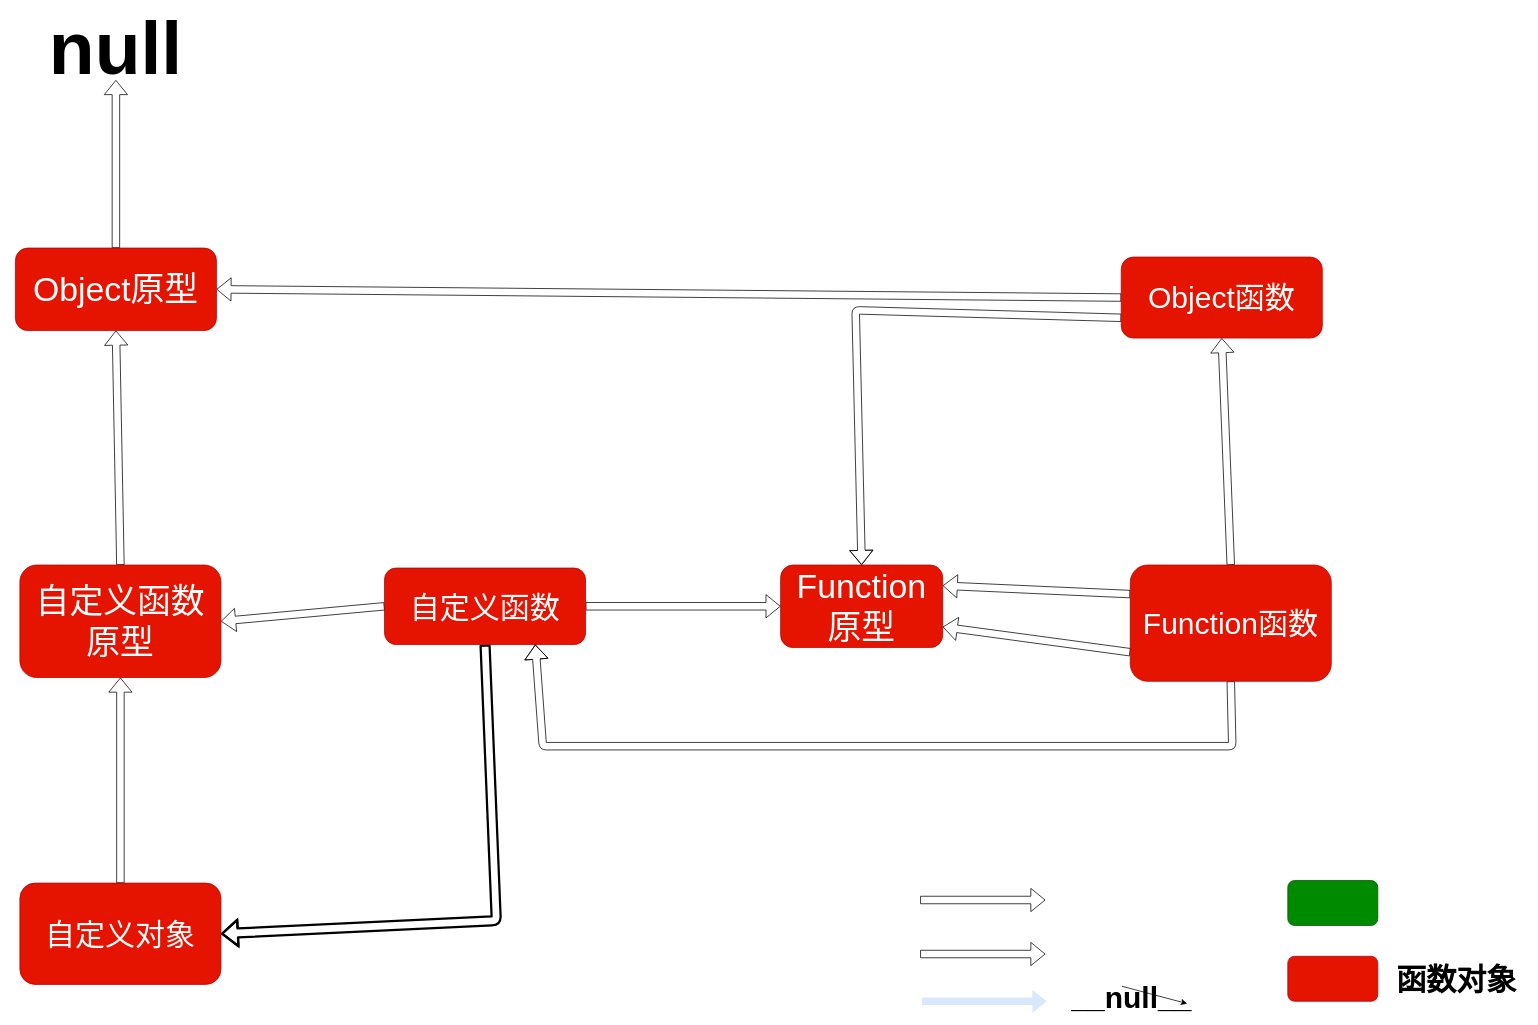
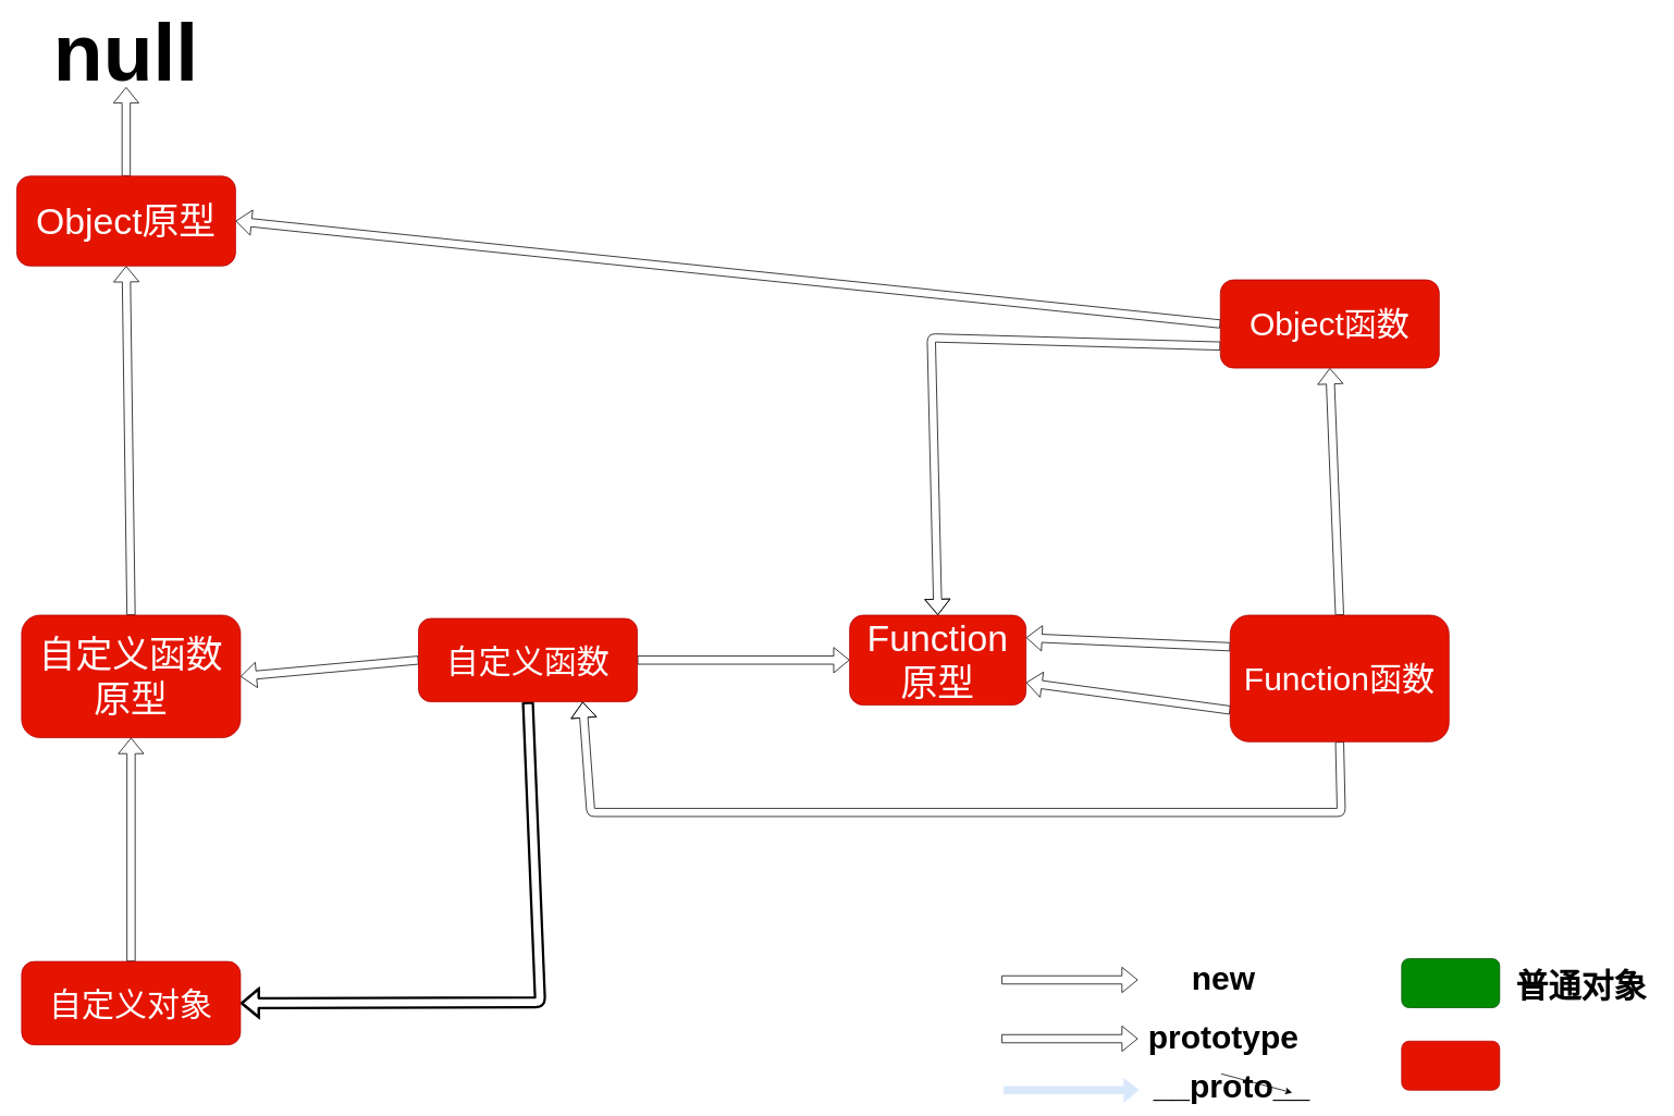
- <mxCell id="32" value="Object原型" style="rounded=1;whiteSpace=wrap;html=1;fillColor=light-dark(#E51400,#43BA43);fontColor=light-dark(#FFFFFF,#FFFFFF);strokeColor=#B20000;fontSize=45;" vertex="1" parent="1"><mxGeometry x="20" y="330" width="268" height="110" as="geometry" /></mxCell>
+ <mxCell id="32" value="Object原型" style="rounded=1;whiteSpace=wrap;html=1;fillColor=light-dark(#E51400,#43BA43);fontColor=light-dark(#FFFFFF,#FFFFFF);strokeColor=#B20000;fontSize=45;" vertex="1" parent="1"><mxGeometry x="20" y="215" width="268" height="110" as="geometry" /></mxCell>
+ <mxCell id="13" value="&lt;font style=&quot;font-size: 40px; color: light-dark(rgb(0, 0, 0), rgb(0, 102, 51));&quot;&gt;new&lt;/font&gt;" style="text;html=1;align=center;verticalAlign=middle;whiteSpace=wrap;rounded=0;fontStyle=1;fontSize=22;" vertex="1" parent="1"><mxGeometry x="1411" y="1181" width="174" height="30" as="geometry" /></mxCell>
+ <mxCell id="3" value="&lt;font style=&quot;color: light-dark(rgb(0, 0, 0), rgb(67, 186, 67)); font-size: 40px;&quot;&gt;普通对象&lt;/font&gt;" style="text;html=1;align=center;verticalAlign=middle;whiteSpace=wrap;rounded=0;fontStyle=1;fontSize=22;" vertex="1" parent="1"><mxGeometry x="1849" y="1191" width="174" height="30" as="geometry" /></mxCell>
- <mxCell id="11" value="自定义对象" style="rounded=1;whiteSpace=wrap;html=1;fillColor=light-dark(#E51400,#43BA43);fontColor=light-dark(#FFFFFF,#FFFFFF);strokeColor=#B20000;fontSize=40;" vertex="1" parent="1"><mxGeometry x="26" y="1176.5" width="268" height="135" as="geometry" /></mxCell>
+ <mxCell id="11" value="自定义对象" style="rounded=1;whiteSpace=wrap;html=1;fillColor=light-dark(#E51400,#43BA43);fontColor=light-dark(#FFFFFF,#FFFFFF);strokeColor=#B20000;fontSize=40;" vertex="1" parent="1"><mxGeometry x="26" y="1176.5" width="268" height="102" as="geometry" /></mxCell>
+ <mxCell id="18" value="&lt;font style=&quot;font-size: 40px; color: light-dark(rgb(0, 0, 0), rgb(229, 20, 0));&quot;&gt;prototype&lt;/font&gt;" style="text;html=1;align=center;verticalAlign=middle;whiteSpace=wrap;rounded=0;fontStyle=1;fontSize=22;" vertex="1" parent="1"><mxGeometry x="1411" y="1253" width="174" height="30" as="geometry" /></mxCell>
- <mxCell id="5" value="&lt;font style=&quot;font-size: 40px; color: light-dark(rgb(0, 0, 0), rgb(255, 146, 129));&quot;&gt;函数对象&lt;/font&gt;" style="text;html=1;align=center;verticalAlign=middle;whiteSpace=wrap;rounded=0;fontStyle=1;fontSize=22;fontColor=default;" vertex="1" parent="1"><mxGeometry x="1854" y="1278.5" width="174" height="51" as="geometry" /></mxCell>
- <mxCell id="16" value="&lt;font style=&quot;font-size: 40px; color: light-dark(rgb(0, 0, 0), rgb(144, 225, 255));&quot;&gt;__null__&lt;/font&gt;" style="text;html=1;align=center;verticalAlign=middle;whiteSpace=wrap;rounded=0;fontStyle=1;fontSize=22;" vertex="1" parent="1"><mxGeometry x="1421" y="1314" width="174" height="30" as="geometry" /></mxCell>
+ <mxCell id="16" value="&lt;font style=&quot;font-size: 40px; color: light-dark(rgb(0, 0, 0), rgb(144, 225, 255));&quot;&gt;__proto__&lt;/font&gt;" style="text;html=1;align=center;verticalAlign=middle;whiteSpace=wrap;rounded=0;fontStyle=1;fontSize=22;" vertex="1" parent="1"><mxGeometry x="1421" y="1314" width="174" height="30" as="geometry" /></mxCell>
